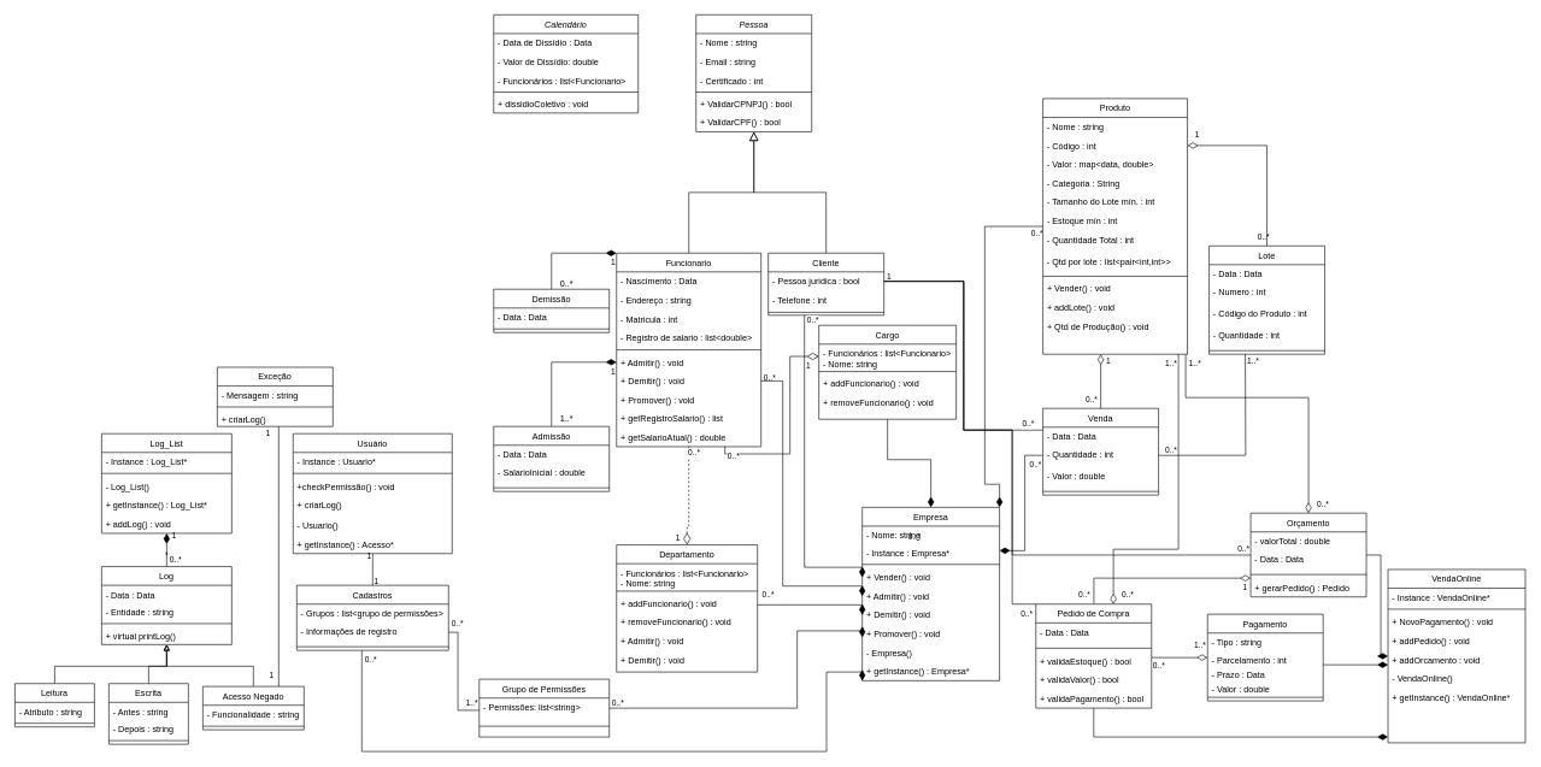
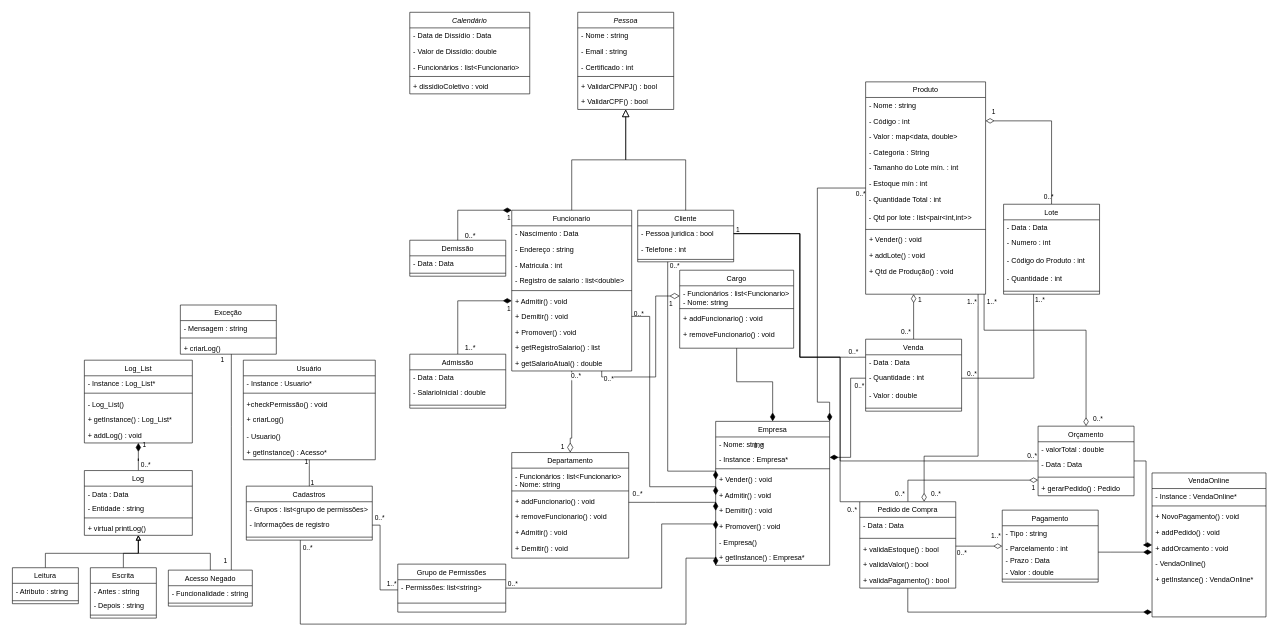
- <mxCell id="56" value="" style="endArrow=none;html=1;endSize=12;startArrow=diamondThin;startSize=14;startFill=0;edgeStyle=orthogonalEdgeStyle;rounded=0;entryX=0.5;entryY=1;entryDx=0;entryDy=0;exitX=0.5;exitY=0;exitDx=0;exitDy=0;endFill=0;dashed=1;" parent="1" source="28" target="9" edge="1"><mxGeometry x="0.077" y="100" relative="1" as="geometry"><mxPoint x="962.5" y="750" as="sourcePoint" /><mxPoint x="1212.5" y="390" as="targetPoint" /><mxPoint as="offset" /><Array as="points"><mxPoint x="949.5" y="730" /><mxPoint x="952.5" y="730" /></Array></mxGeometry></mxCell>
+ <mxCell id="56" value="" style="endArrow=none;html=1;endSize=12;startArrow=diamondThin;startSize=14;startFill=0;edgeStyle=orthogonalEdgeStyle;rounded=0;entryX=0.5;entryY=1;entryDx=0;entryDy=0;exitX=0.5;exitY=0;exitDx=0;exitDy=0;endFill=0;" parent="1" source="28" target="9" edge="1"><mxGeometry x="0.077" y="100" relative="1" as="geometry"><mxPoint x="962.5" y="750" as="sourcePoint" /><mxPoint x="1212.5" y="390" as="targetPoint" /><mxPoint as="offset" /><Array as="points"><mxPoint x="949.5" y="730" /><mxPoint x="952.5" y="730" /></Array></mxGeometry></mxCell>
